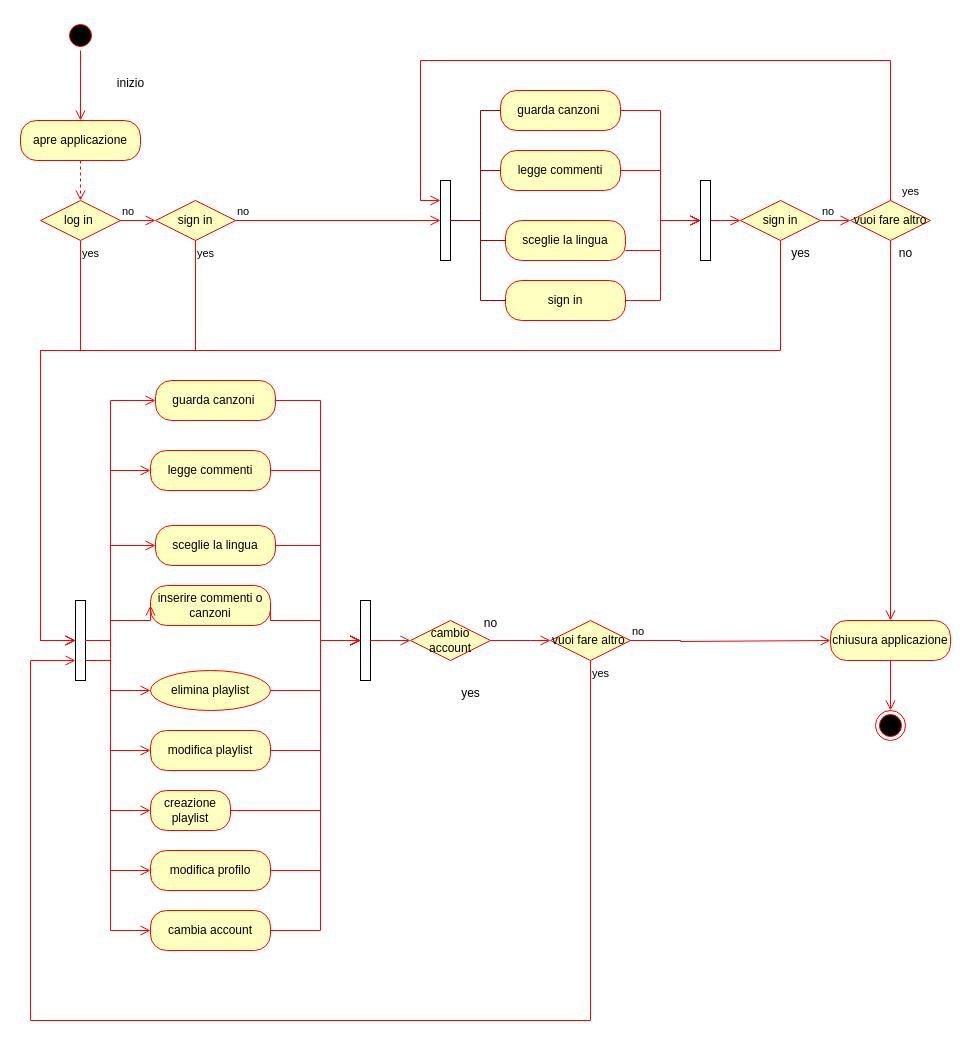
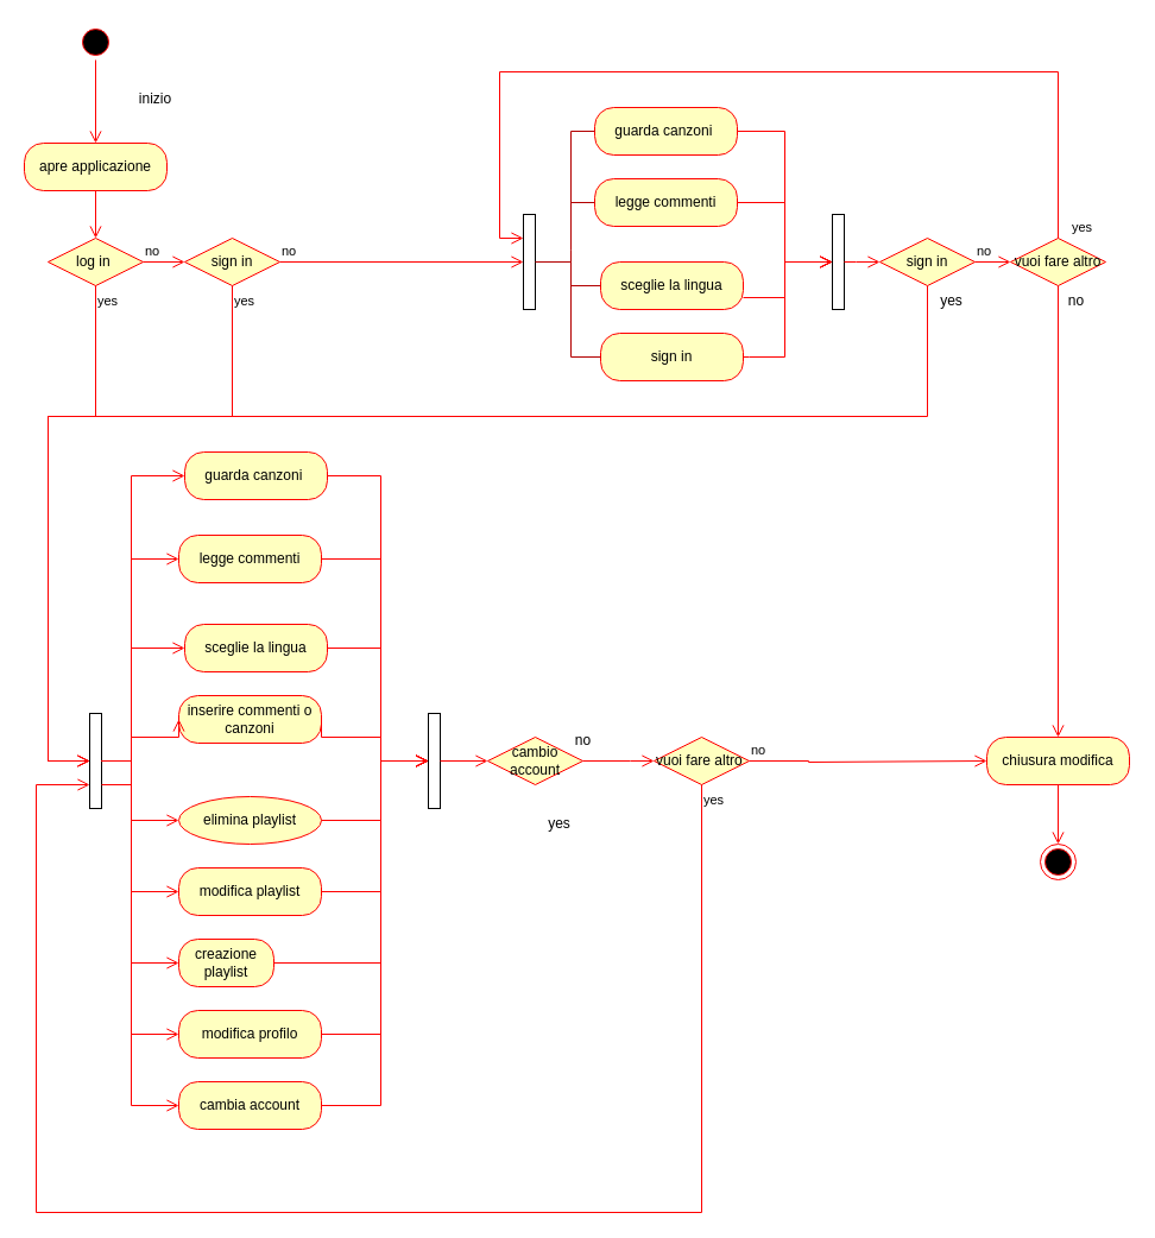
- <mxCell id="9" value="" style="edgeStyle=orthogonalEdgeStyle;html=1;verticalAlign=bottom;endArrow=open;endSize=8;strokeColor=#ff0000;rounded=0;dashed=1;" edge="1" source="8" parent="1" target="5"><mxGeometry relative="1" as="geometry"><mxPoint x="330" y="400" as="targetPoint" /></mxGeometry></mxCell>
+ <mxCell id="9" value="" style="edgeStyle=orthogonalEdgeStyle;html=1;verticalAlign=bottom;endArrow=open;endSize=8;strokeColor=#ff0000;rounded=0;" edge="1" source="8" parent="1" target="5"><mxGeometry relative="1" as="geometry"><mxPoint x="330" y="400" as="targetPoint" /></mxGeometry></mxCell>
- <mxCell id="71" value="chiusura applicazione" style="rounded=1;whiteSpace=wrap;html=1;arcSize=40;fontColor=#000000;fillColor=#ffffc0;strokeColor=#ff0000;" vertex="1" parent="1"><mxGeometry x="830" y="620" width="120" height="40" as="geometry" /></mxCell>
+ <mxCell id="71" value="chiusura modifica" style="rounded=1;whiteSpace=wrap;html=1;arcSize=40;fontColor=#000000;fillColor=#ffffc0;strokeColor=#ff0000;" vertex="1" parent="1"><mxGeometry x="830" y="620" width="120" height="40" as="geometry" /></mxCell>
